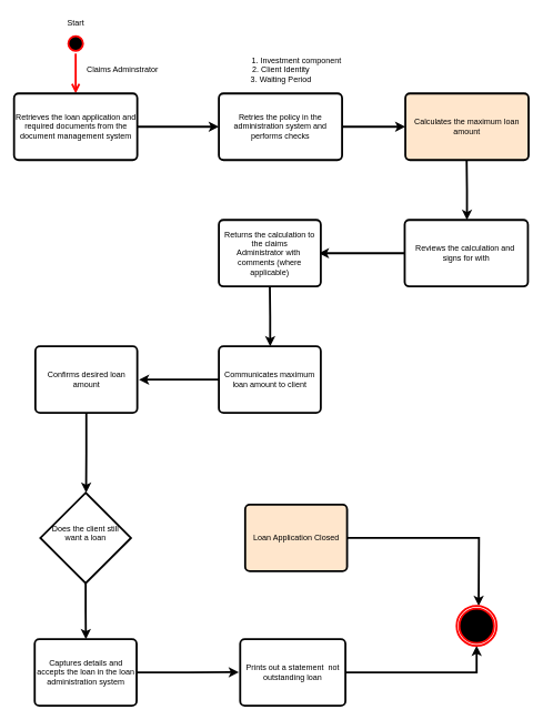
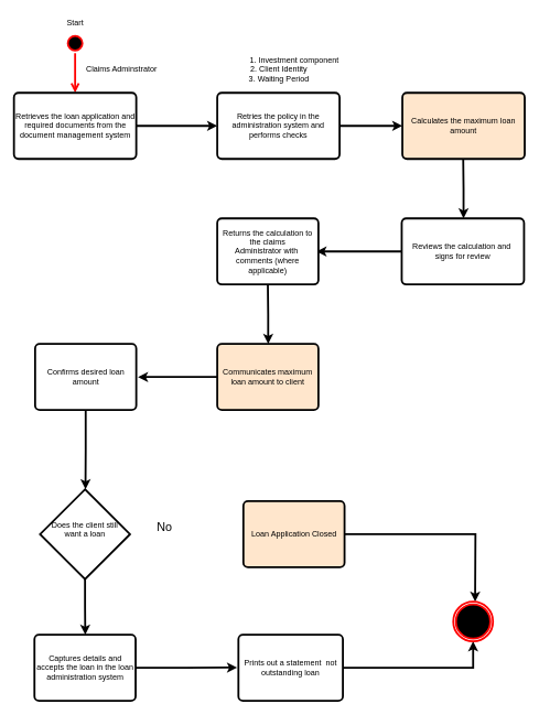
- <mxCell id="14" value="Reviews the calculation and&amp;nbsp; signs for with" style="rounded=1;whiteSpace=wrap;html=1;absoluteArcSize=1;arcSize=14;strokeWidth=3;" vertex="1" parent="1"><mxGeometry x="607" y="330" width="185" height="100" as="geometry" /></mxCell>
+ <mxCell id="14" value="Reviews the calculation and&amp;nbsp; signs for review" style="rounded=1;whiteSpace=wrap;html=1;absoluteArcSize=1;arcSize=14;strokeWidth=3;" vertex="1" parent="1"><mxGeometry x="607" y="330" width="185" height="100" as="geometry" /></mxCell>
- <mxCell id="18" value="Communicates maximum loan amount to client" style="rounded=1;whiteSpace=wrap;html=1;absoluteArcSize=1;arcSize=14;strokeWidth=3;" vertex="1" parent="1"><mxGeometry x="328" y="520" width="153" height="100" as="geometry" /></mxCell>
+ <mxCell id="18" value="Communicates maximum loan amount to client" style="rounded=1;whiteSpace=wrap;html=1;absoluteArcSize=1;arcSize=14;strokeWidth=3;fillColor=#ffe6cc;" vertex="1" parent="1"><mxGeometry x="328" y="520" width="153" height="100" as="geometry" /></mxCell>
+ <mxCell id="23" value="No&lt;div style=&quot;font-size: 18px;&quot;&gt;&lt;br style=&quot;font-size: 18px;&quot;&gt;&lt;/div&gt;" style="text;html=1;align=center;verticalAlign=middle;resizable=0;points=[];autosize=1;strokeColor=none;fillColor=none;strokeWidth=3;fontSize=18;" vertex="1" parent="1"><mxGeometry x="223" y="778" width="50" height="60" as="geometry" /></mxCell>
